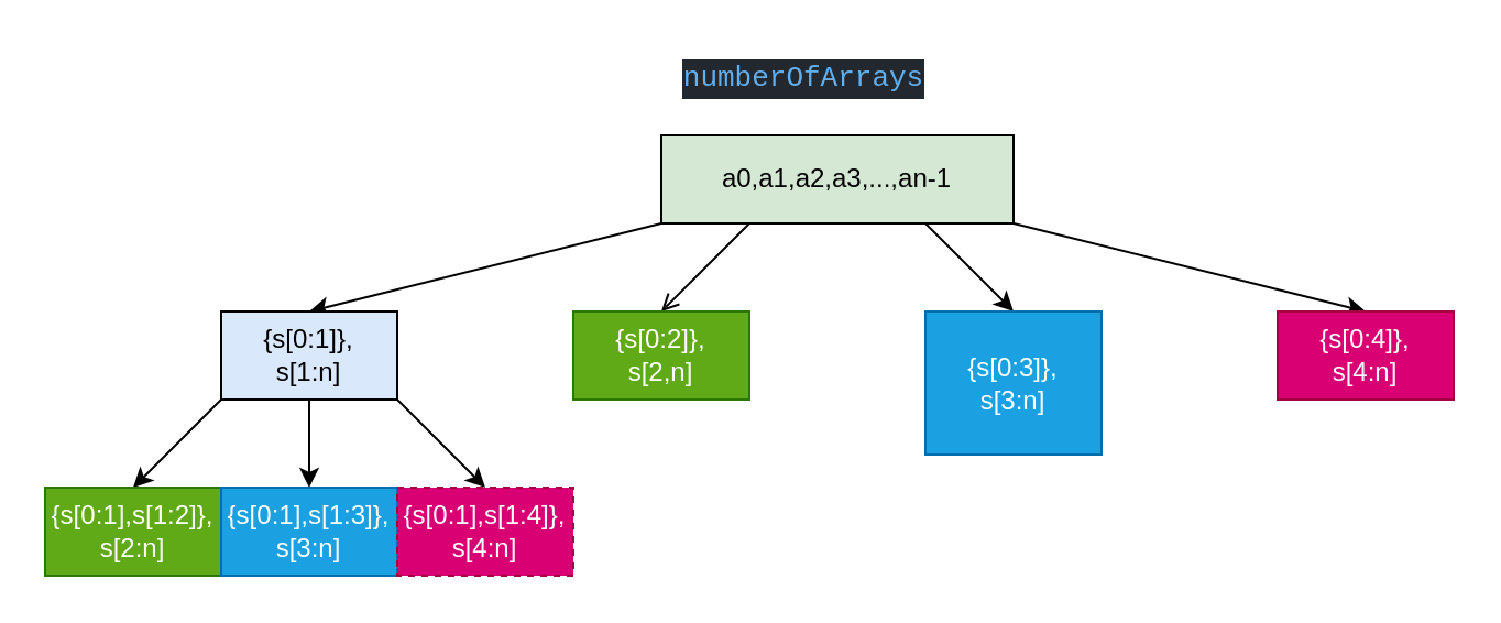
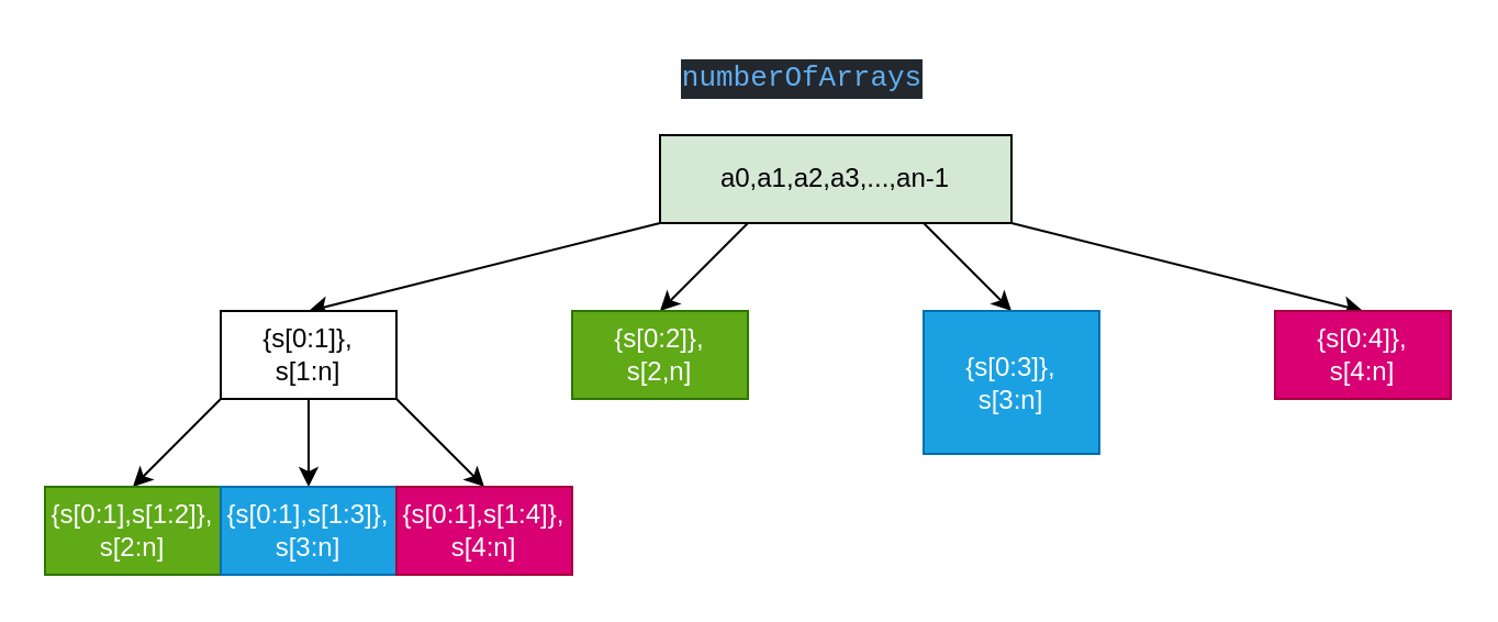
- <mxCell id="3" style="edgeStyle=none;html=1;exitX=0.25;exitY=1;exitDx=0;exitDy=0;entryX=0.5;entryY=0;entryDx=0;entryDy=0;endArrow=open;" parent="1" source="6" target="11" edge="1"><mxGeometry relative="1" as="geometry" /></mxCell>
+ <mxCell id="3" style="edgeStyle=none;html=1;exitX=0.25;exitY=1;exitDx=0;exitDy=0;entryX=0.5;entryY=0;entryDx=0;entryDy=0;" parent="1" source="6" target="11" edge="1"><mxGeometry relative="1" as="geometry" /></mxCell>
- <mxCell id="10" value="{s[0:1]}, &lt;br&gt;s[1:n]" style="rounded=0;whiteSpace=wrap;html=1;fillColor=#dae8fc;" parent="1" vertex="1"><mxGeometry x="100" y="141" width="80" height="40" as="geometry" /></mxCell>
+ <mxCell id="10" value="{s[0:1]}, &lt;br&gt;s[1:n]" style="rounded=0;whiteSpace=wrap;html=1;" parent="1" vertex="1"><mxGeometry x="100" y="141" width="80" height="40" as="geometry" /></mxCell>
- <mxCell id="16" value="{s[0:1],s[1:4]},&lt;br&gt;s[4:n]" style="rounded=0;whiteSpace=wrap;html=1;fillColor=#d80073;fontColor=#ffffff;strokeColor=#A50040;dashed=1;" parent="1" vertex="1"><mxGeometry x="180" y="221" width="80" height="40" as="geometry" /></mxCell>
+ <mxCell id="16" value="{s[0:1],s[1:4]},&lt;br&gt;s[4:n]" style="rounded=0;whiteSpace=wrap;html=1;fillColor=#d80073;fontColor=#ffffff;strokeColor=#A50040;" parent="1" vertex="1"><mxGeometry x="180" y="221" width="80" height="40" as="geometry" /></mxCell>
